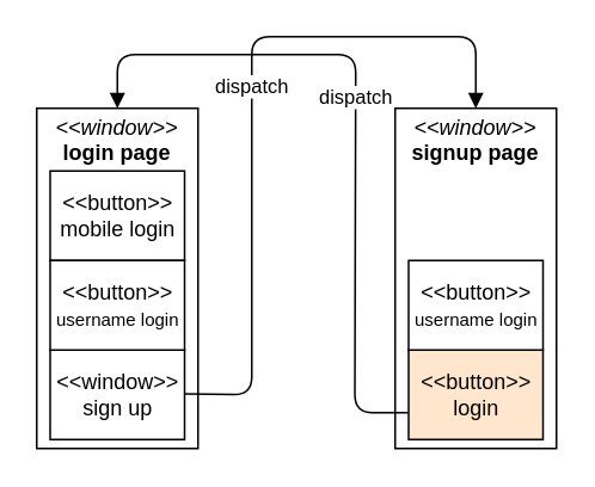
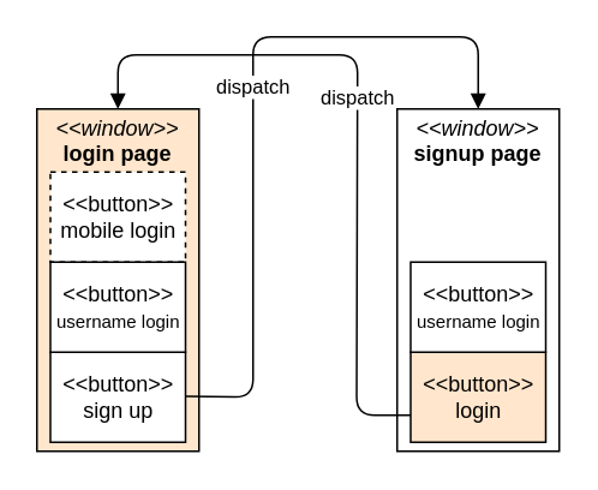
- <mxCell id="2" value="&lt;p style=&quot;margin: 0px ; margin-top: 4px ; text-align: center&quot;&gt;&lt;i&gt;&amp;lt;&amp;lt;window&amp;gt;&amp;gt;&lt;/i&gt;&lt;br&gt;&lt;b&gt;login page&lt;/b&gt;&lt;/p&gt;&lt;p style=&quot;margin: 0px ; margin-left: 4px&quot;&gt;&lt;br&gt;&lt;/p&gt;" style="verticalAlign=top;align=left;overflow=fill;fontSize=12;fontFamily=Helvetica;html=1;" vertex="1" parent="1"><mxGeometry x="20" y="60" width="90" height="190" as="geometry" /></mxCell>
+ <mxCell id="2" value="&lt;p style=&quot;margin: 0px ; margin-top: 4px ; text-align: center&quot;&gt;&lt;i&gt;&amp;lt;&amp;lt;window&amp;gt;&amp;gt;&lt;/i&gt;&lt;br&gt;&lt;b&gt;login page&lt;/b&gt;&lt;/p&gt;&lt;p style=&quot;margin: 0px ; margin-left: 4px&quot;&gt;&lt;br&gt;&lt;/p&gt;" style="verticalAlign=top;align=left;overflow=fill;fontSize=12;fontFamily=Helvetica;html=1;fillColor=#ffe6cc;" vertex="1" parent="1"><mxGeometry x="20" y="60" width="90" height="190" as="geometry" /></mxCell>
- <mxCell id="4" value="&amp;lt;&amp;lt;button&amp;gt;&amp;gt;&lt;br&gt;mobile login" style="html=1;" vertex="1" parent="1"><mxGeometry x="27.5" y="95" width="75" height="50" as="geometry" /></mxCell>
+ <mxCell id="4" value="&amp;lt;&amp;lt;button&amp;gt;&amp;gt;&lt;br&gt;mobile login" style="html=1;dashed=1;" vertex="1" parent="1"><mxGeometry x="27.5" y="95" width="75" height="50" as="geometry" /></mxCell>
- <mxCell id="3" value="&amp;lt;&amp;lt;window&amp;gt;&amp;gt;&lt;br&gt;sign up" style="html=1;" vertex="1" parent="1"><mxGeometry x="27.5" y="195" width="75" height="50" as="geometry" /></mxCell>
+ <mxCell id="3" value="&amp;lt;&amp;lt;button&amp;gt;&amp;gt;&lt;br&gt;sign up" style="html=1;" vertex="1" parent="1"><mxGeometry x="27.5" y="195" width="75" height="50" as="geometry" /></mxCell>
